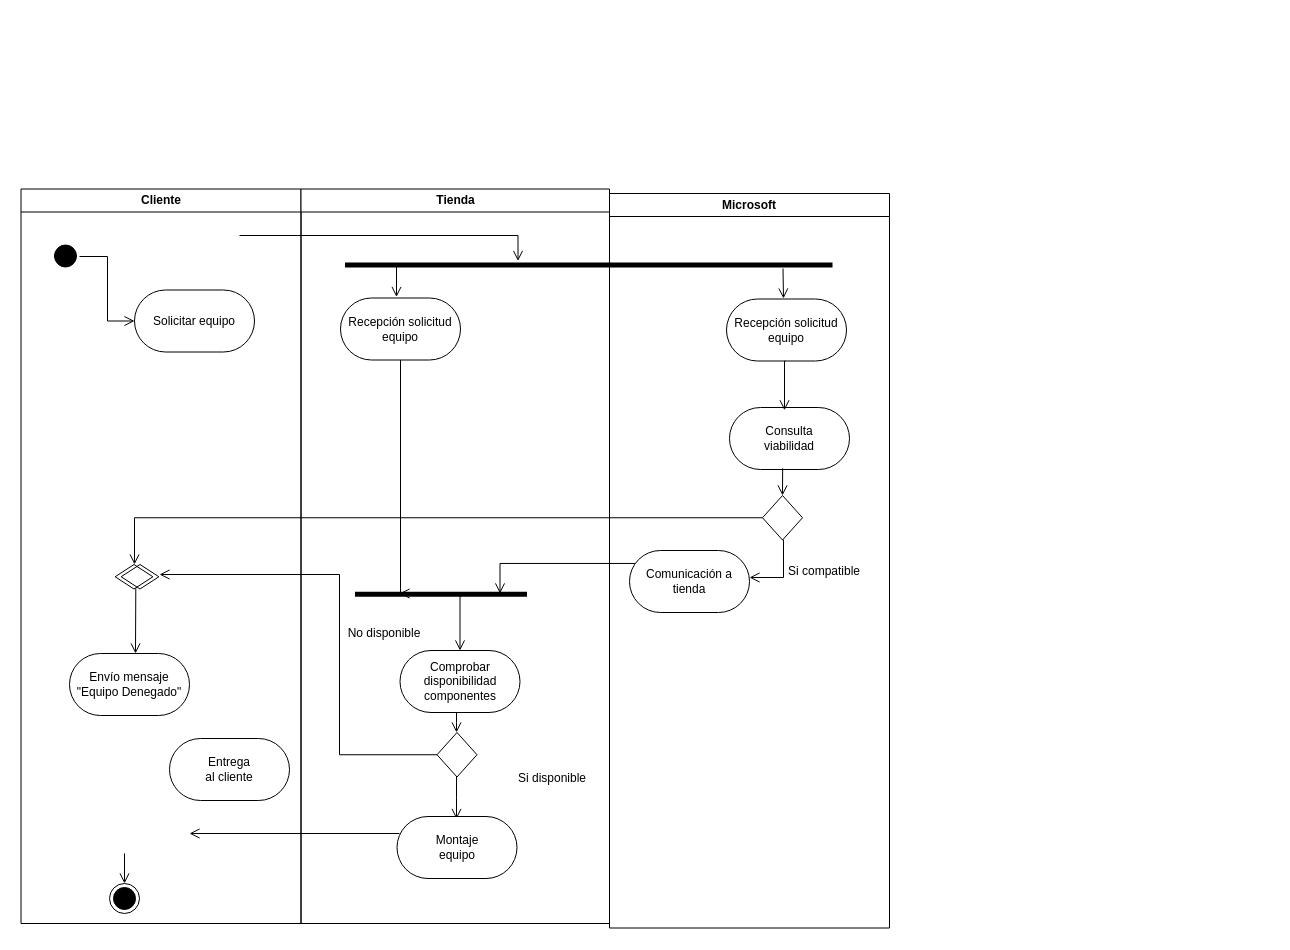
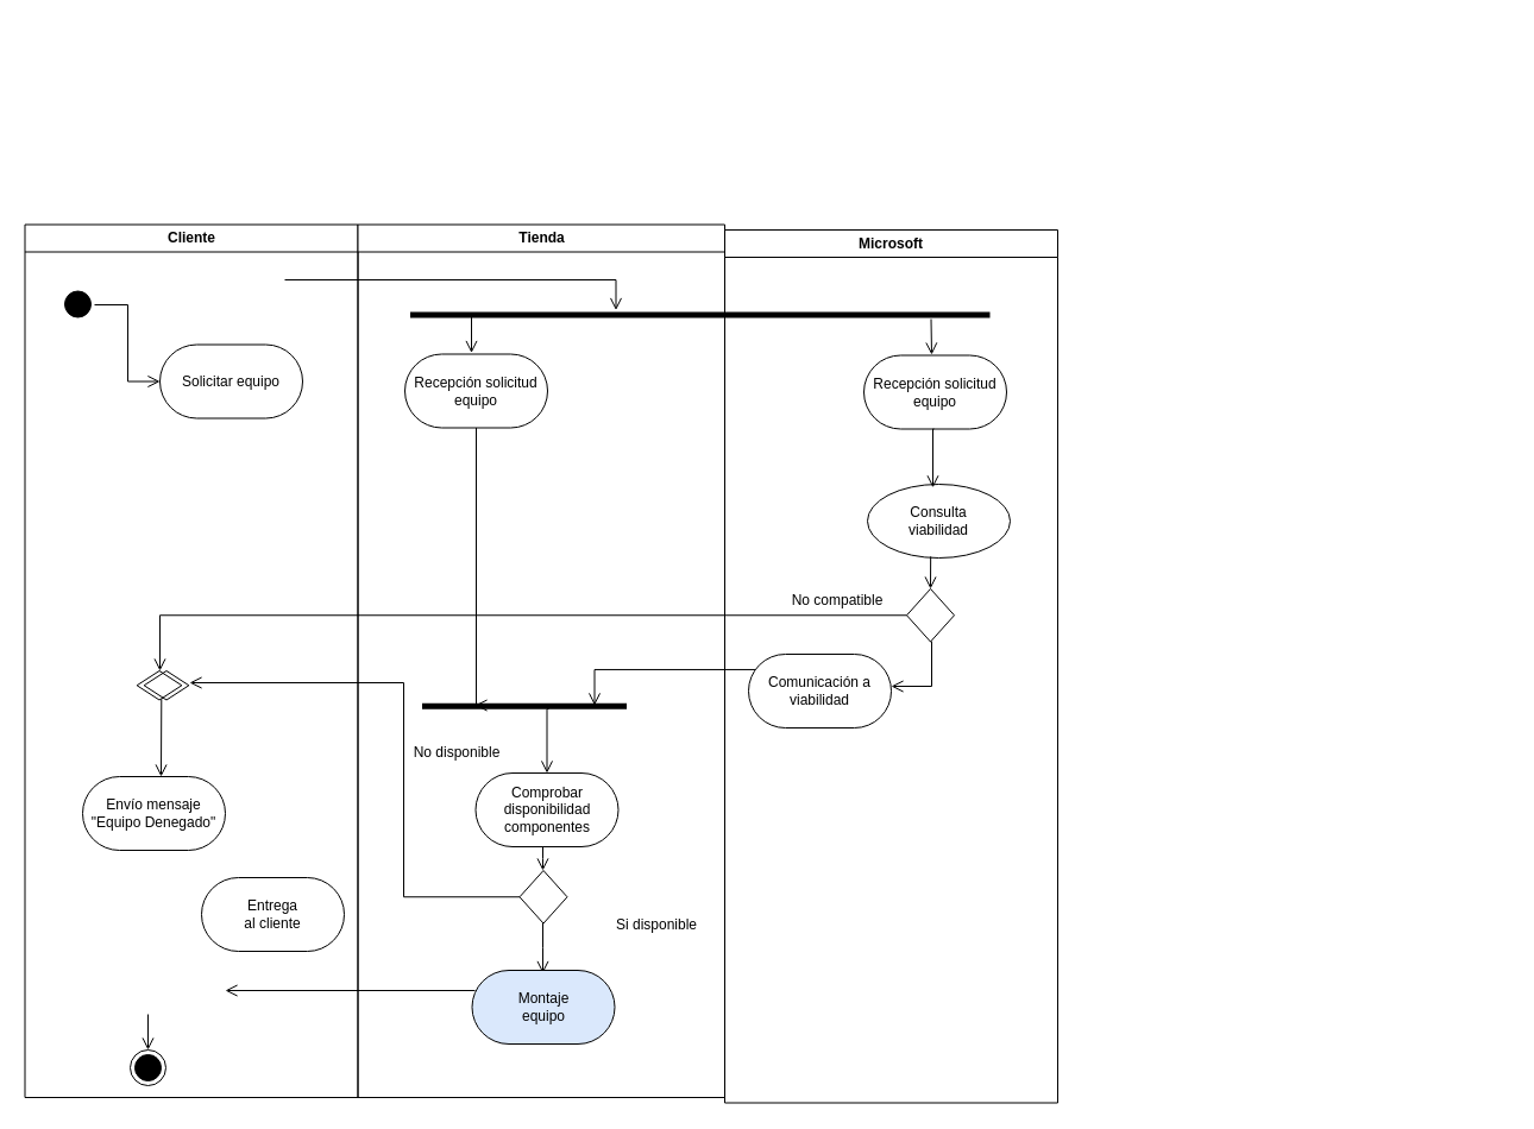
- <mxCell id="27" value="&lt;div&gt;Consulta &lt;br&gt;&lt;/div&gt;&lt;div&gt;viabilidad&lt;/div&gt;" style="rounded=1;whiteSpace=wrap;html=1;arcSize=50;" vertex="1" parent="25"><mxGeometry x="120" y="214" width="120" height="62" as="geometry" /></mxCell>
+ <mxCell id="27" value="&lt;div&gt;Consulta &lt;br&gt;&lt;/div&gt;&lt;div&gt;viabilidad&lt;/div&gt;" style="ellipse;whiteSpace=wrap;html=1;arcSize=50;" vertex="1" parent="25"><mxGeometry x="120" y="214" width="120" height="62" as="geometry" /></mxCell>
+ <mxCell id="31" value="No compatible" style="text;html=1;strokeColor=none;fillColor=none;align=center;verticalAlign=middle;whiteSpace=wrap;rounded=0;" vertex="1" parent="25"><mxGeometry x="50" y="302" width="90" height="20" as="geometry" /></mxCell>
- <mxCell id="30" value="Si compatible" style="text;html=1;strokeColor=none;fillColor=none;align=center;verticalAlign=middle;whiteSpace=wrap;rounded=0;" vertex="1" parent="25"><mxGeometry x="170" y="367.5" width="90" height="20" as="geometry" /></mxCell>
- <mxCell id="32" value="Comunicación a tienda" style="rounded=1;whiteSpace=wrap;html=1;arcSize=50;" vertex="1" parent="25"><mxGeometry x="20" y="357" width="120" height="62" as="geometry" /></mxCell>
+ <mxCell id="32" value="Comunicación a viabilidad" style="rounded=1;whiteSpace=wrap;html=1;arcSize=50;" vertex="1" parent="25"><mxGeometry x="20" y="357" width="120" height="62" as="geometry" /></mxCell>
- <mxCell id="18" value="&lt;div&gt;Montaje&lt;/div&gt;&lt;div&gt;equipo&lt;/div&gt;" style="rounded=1;whiteSpace=wrap;html=1;arcSize=50;" vertex="1" parent="11"><mxGeometry x="96" y="627.5" width="120" height="62" as="geometry" /></mxCell>
+ <mxCell id="18" value="&lt;div&gt;Montaje&lt;/div&gt;&lt;div&gt;equipo&lt;/div&gt;" style="rounded=1;whiteSpace=wrap;html=1;arcSize=50;fillColor=#dae8fc;" vertex="1" parent="11"><mxGeometry x="96" y="627.5" width="120" height="62" as="geometry" /></mxCell>
